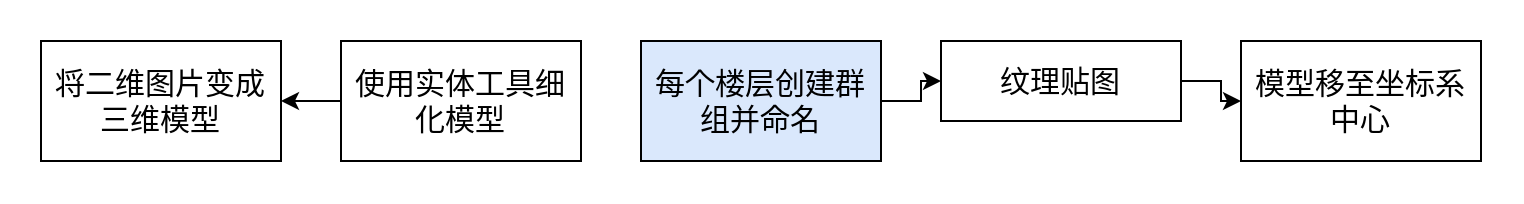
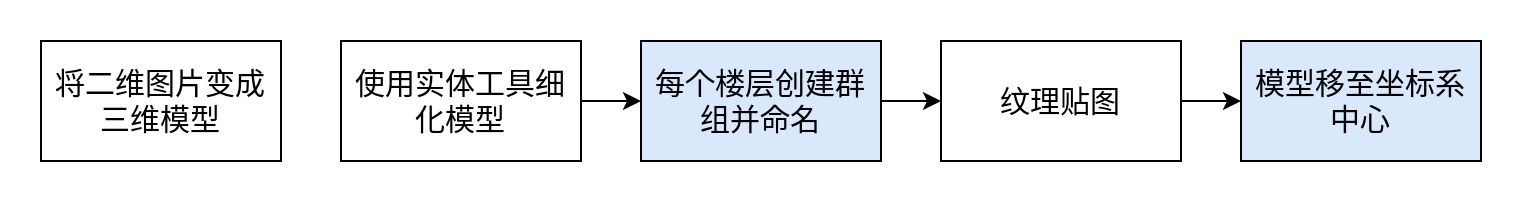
- <mxCell id="6" value="&lt;font style=&quot;font-size: 15px;&quot;&gt;纹理贴图&lt;/font&gt;" style="rounded=0;whiteSpace=wrap;html=1;" vertex="1" parent="1"><mxGeometry x="470" y="20" width="120" height="40" as="geometry" /></mxCell>
+ <mxCell id="6" value="&lt;font style=&quot;font-size: 15px;&quot;&gt;纹理贴图&lt;/font&gt;" style="rounded=0;whiteSpace=wrap;html=1;" vertex="1" parent="1"><mxGeometry x="470" y="20" width="120" height="60" as="geometry" /></mxCell>
- <mxCell id="8" style="edgeStyle=orthogonalEdgeStyle;rounded=0;orthogonalLoop=1;jettySize=auto;html=1;" edge="1" parent="1" source="9" target="2"><mxGeometry relative="1" as="geometry" /></mxCell>
+ <mxCell id="8" style="edgeStyle=orthogonalEdgeStyle;rounded=0;orthogonalLoop=1;jettySize=auto;html=1;entryX=0;entryY=0.5;entryDx=0;entryDy=0;" edge="1" parent="1" source="9" target="4"><mxGeometry relative="1" as="geometry" /></mxCell>
- <mxCell id="7" value="&lt;font style=&quot;font-size: 15px;&quot;&gt;模型移至坐标系中心&lt;/font&gt;" style="rounded=0;whiteSpace=wrap;html=1;" vertex="1" parent="1"><mxGeometry x="620" y="20" width="120" height="60" as="geometry" /></mxCell>
+ <mxCell id="7" value="&lt;font style=&quot;font-size: 15px;&quot;&gt;模型移至坐标系中心&lt;/font&gt;" style="rounded=0;whiteSpace=wrap;html=1;fillColor=#dae8fc;" vertex="1" parent="1"><mxGeometry x="620" y="20" width="120" height="60" as="geometry" /></mxCell>
